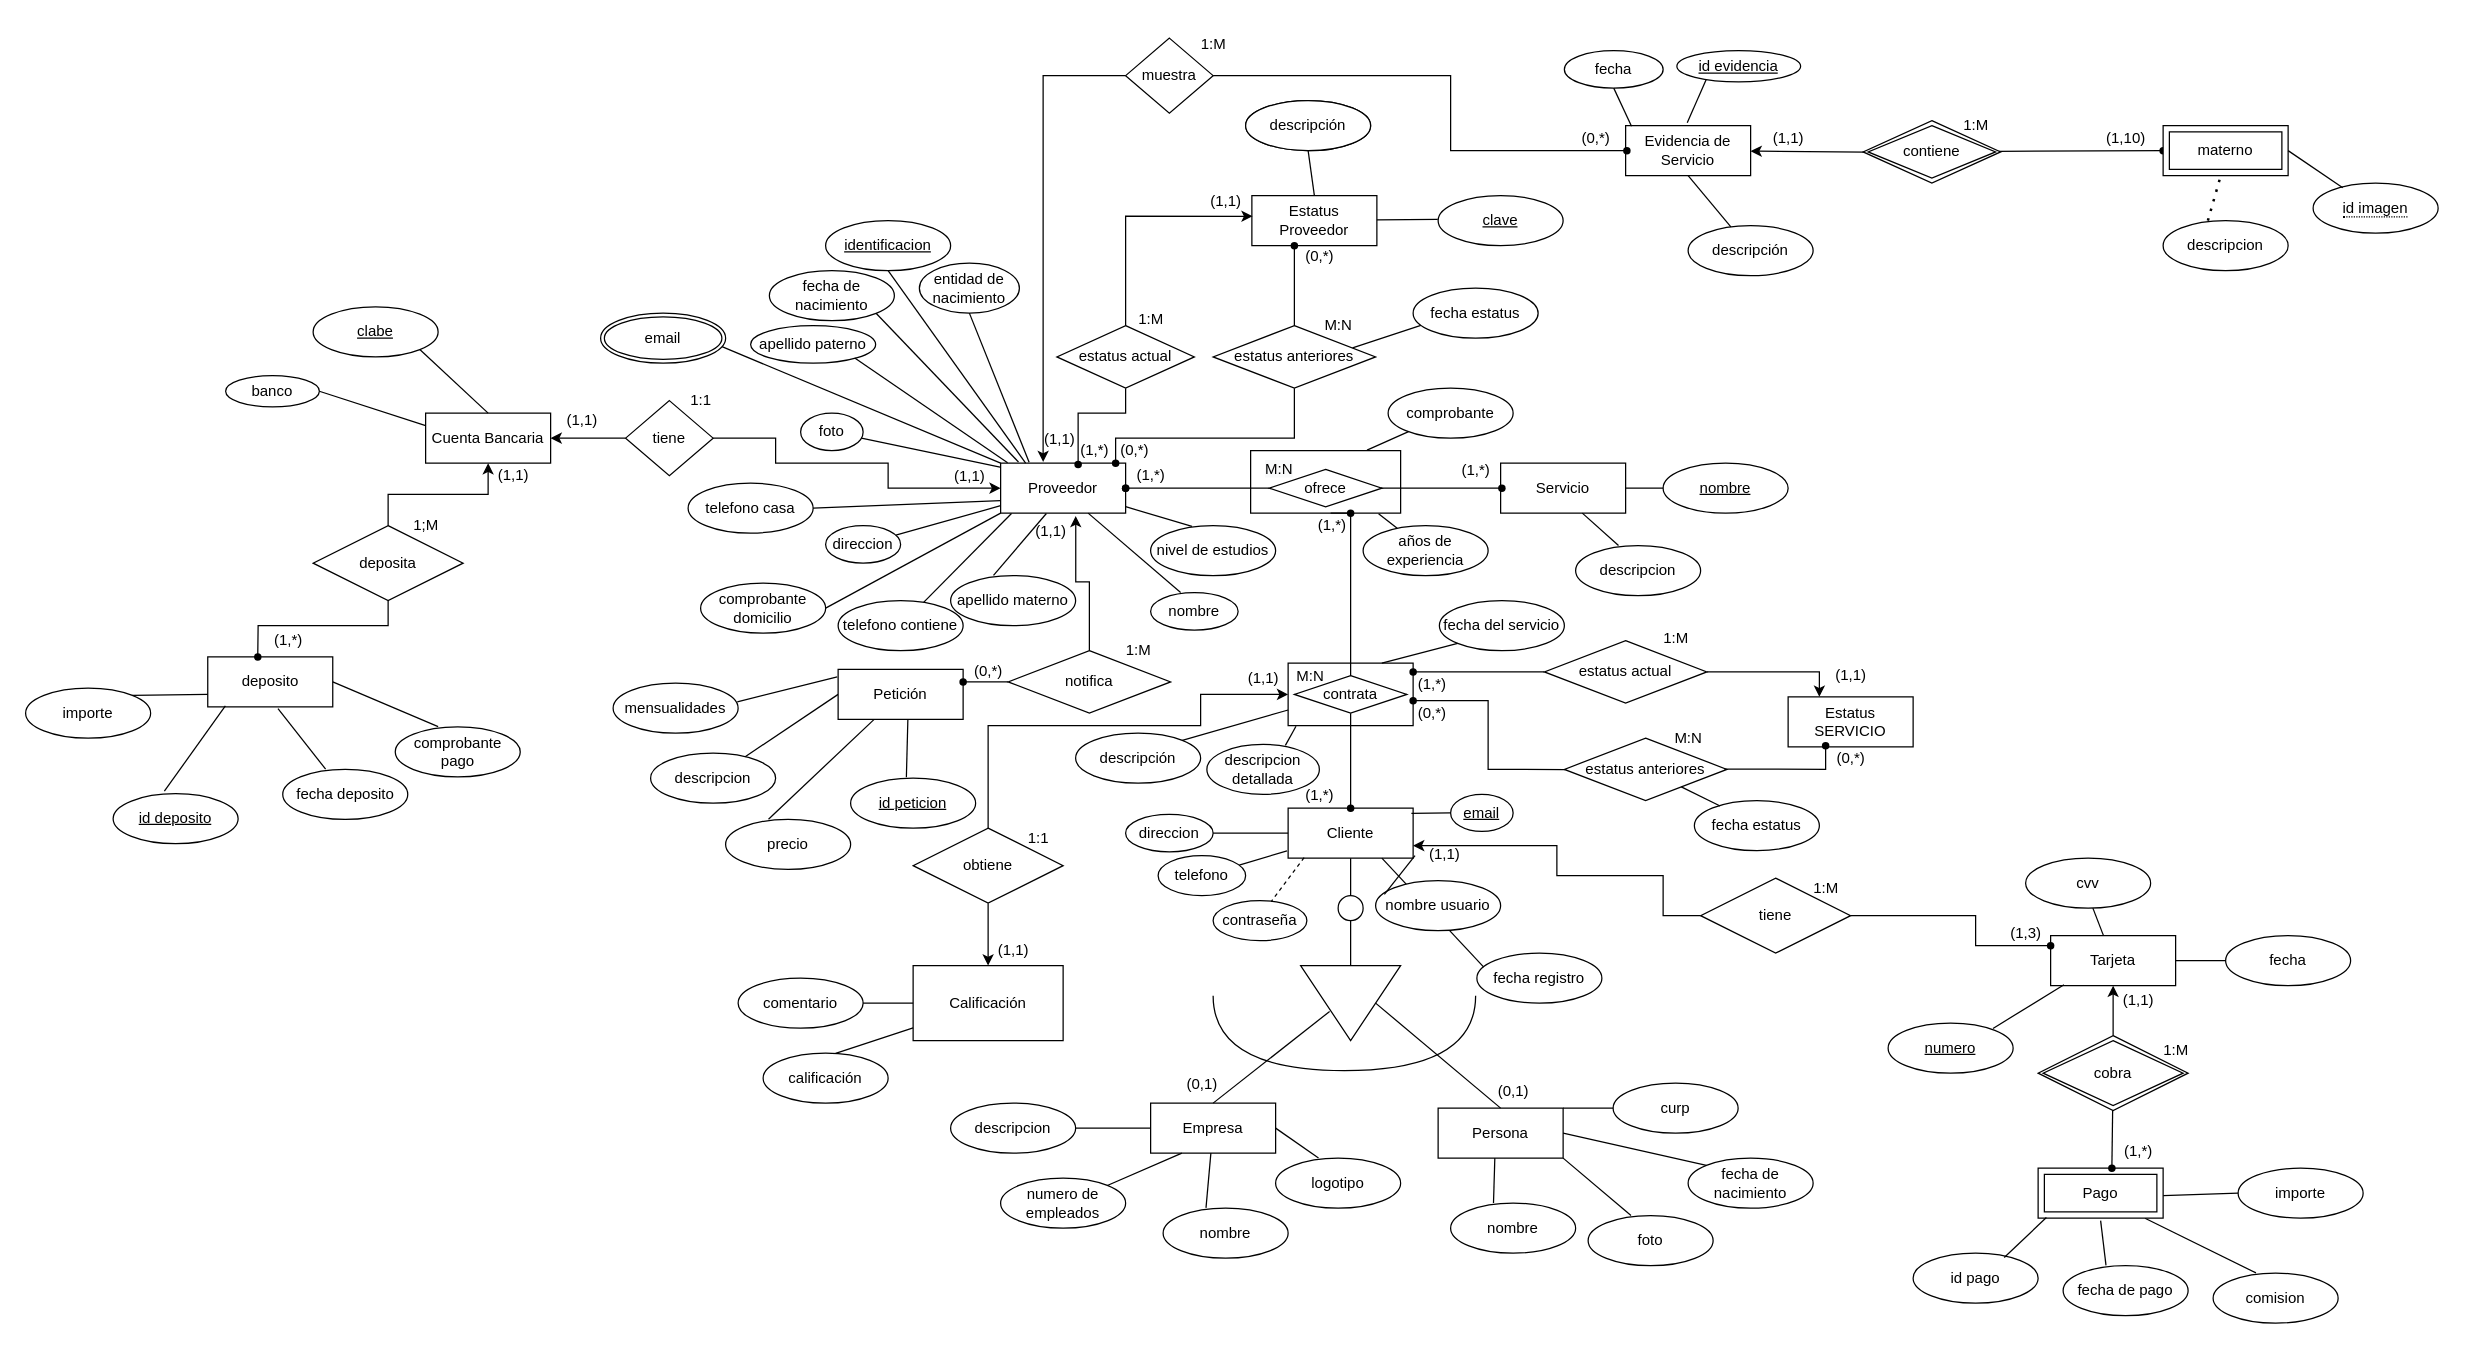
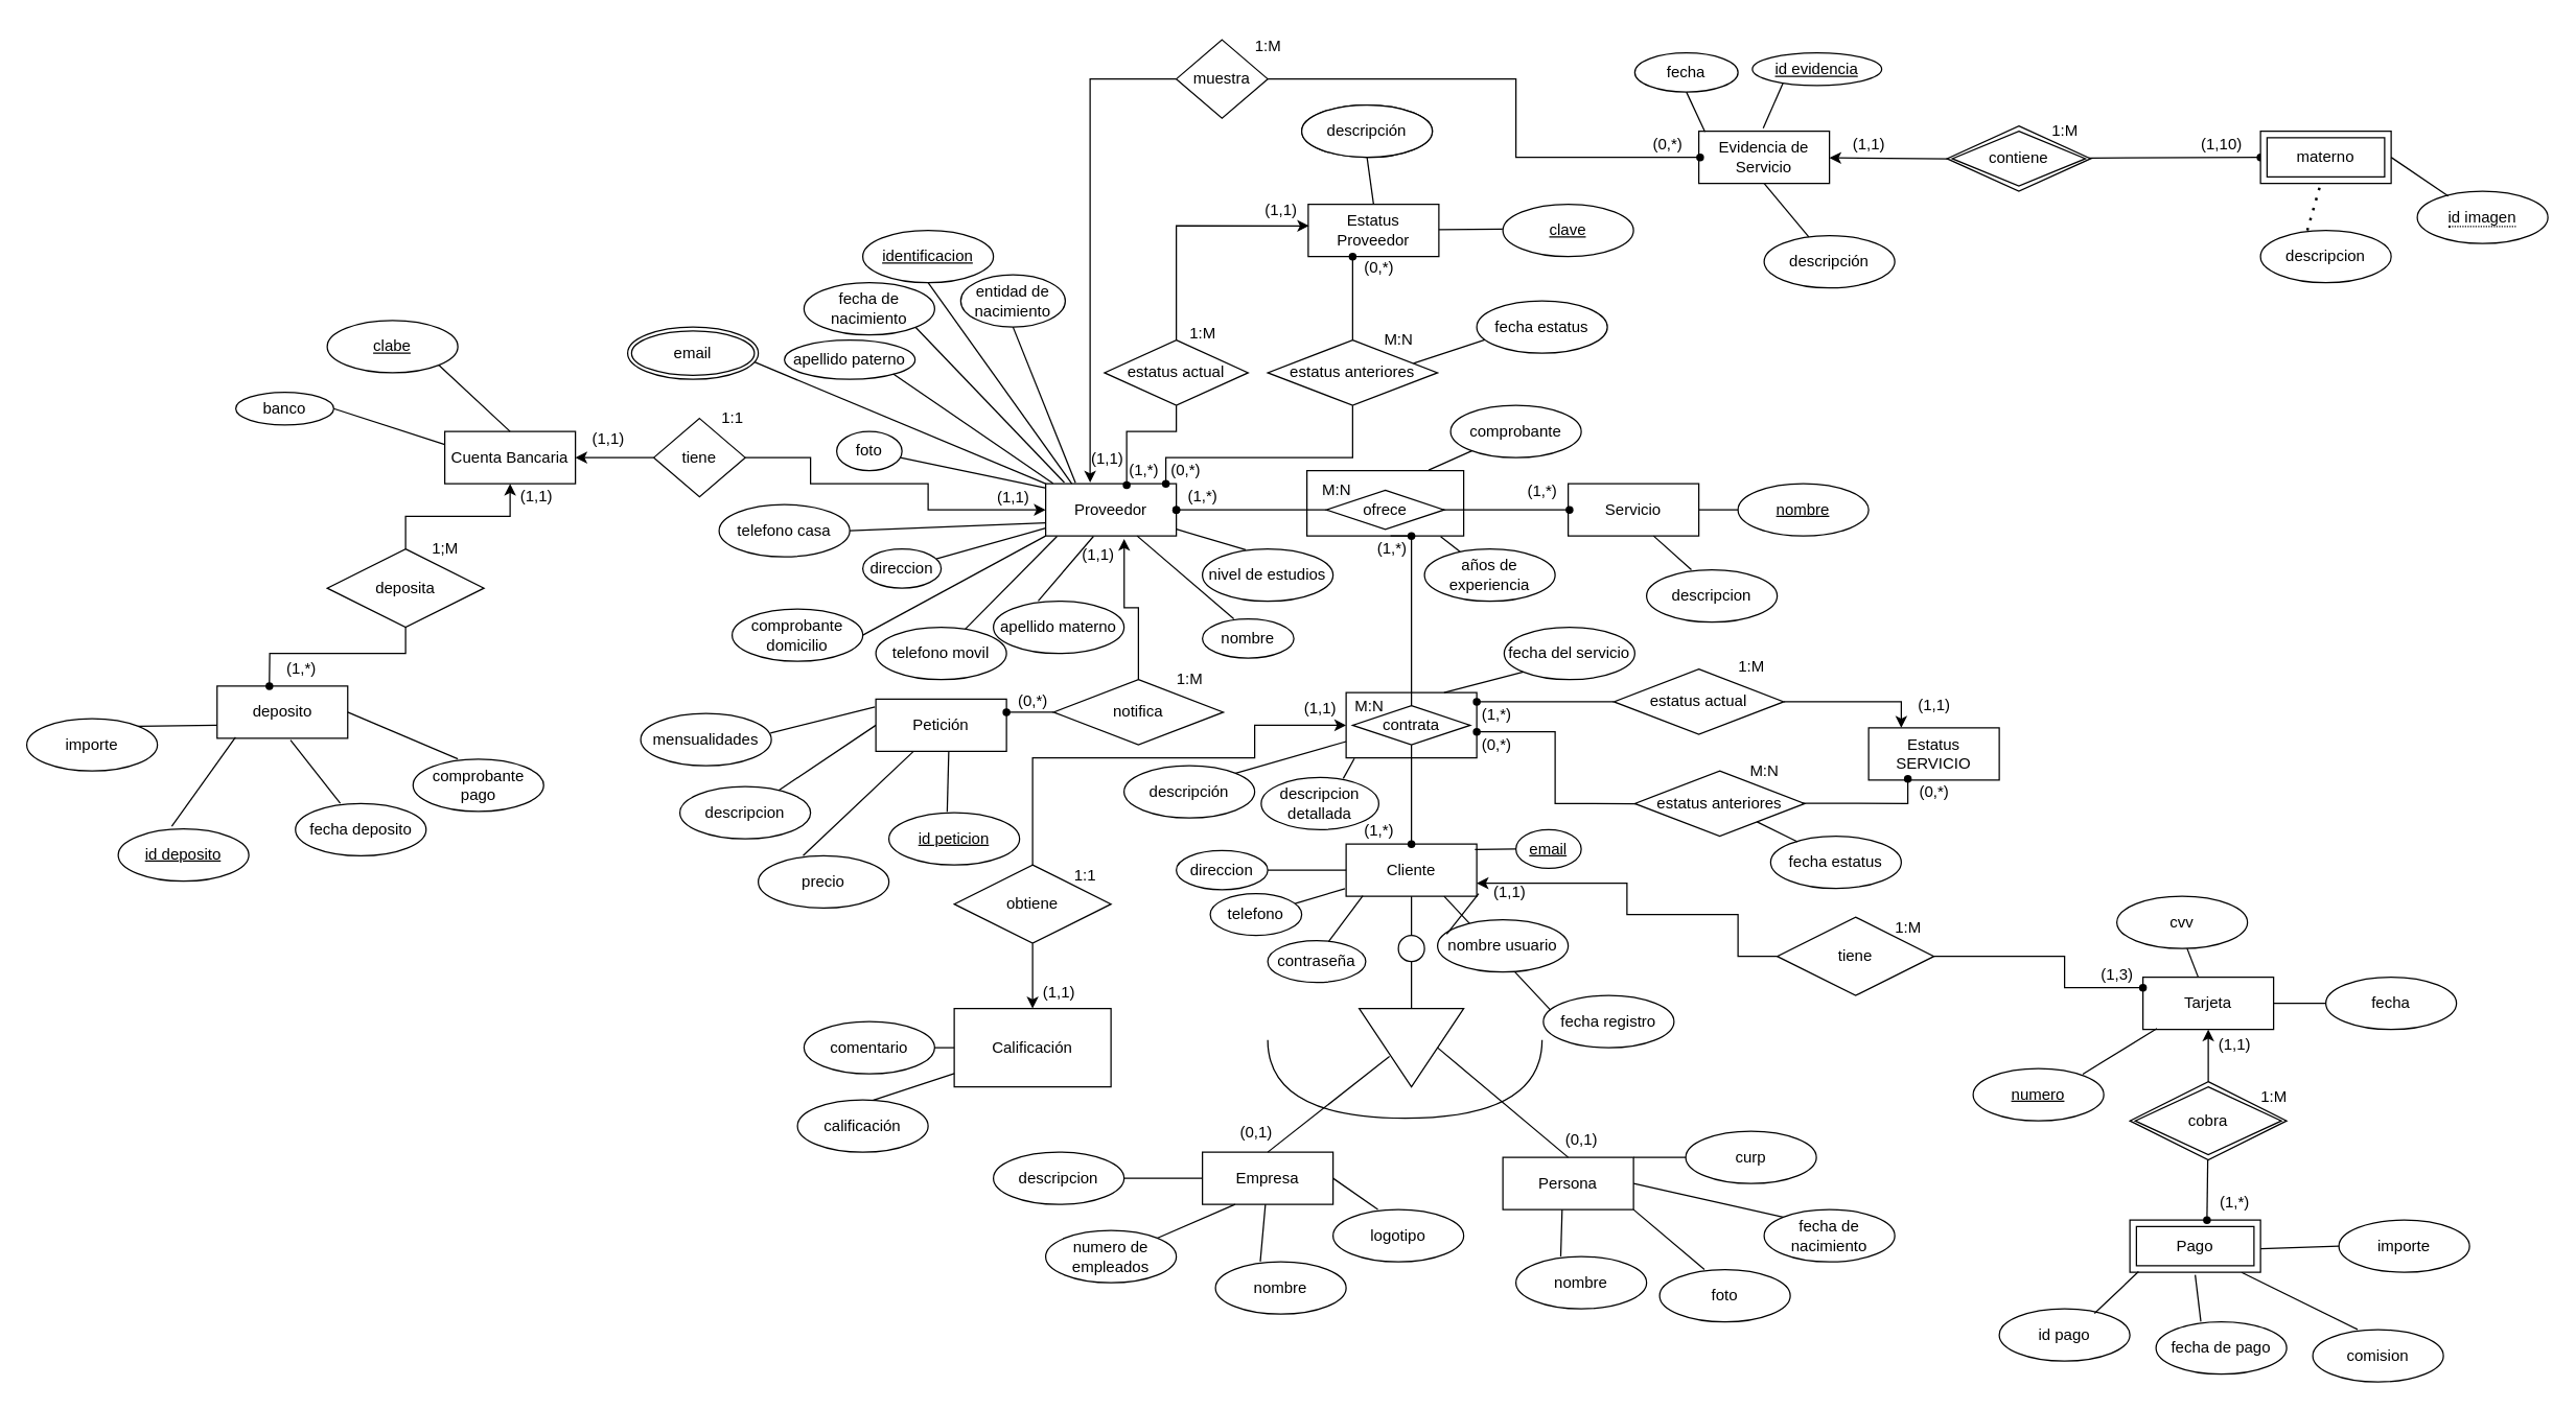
- <mxCell id="22" value="telefono contiene" style="ellipse;whiteSpace=wrap;html=1;align=center;" parent="1" vertex="1"><mxGeometry x="670" y="480" width="100" height="40" as="geometry" /></mxCell>
+ <mxCell id="22" value="telefono movil" style="ellipse;whiteSpace=wrap;html=1;align=center;" parent="1" vertex="1"><mxGeometry x="670" y="480" width="100" height="40" as="geometry" /></mxCell>
- <mxCell id="51" value="" style="endArrow=none;html=1;rounded=0;exitX=0.128;exitY=0.992;exitDx=0;exitDy=0;exitPerimeter=0;entryX=0.622;entryY=0.017;entryDx=0;entryDy=0;entryPerimeter=0;dashed=1;" parent="1" source="43" target="49" edge="1"><mxGeometry width="50" height="50" relative="1" as="geometry"><mxPoint x="1195.364" y="736" as="sourcePoint" /><mxPoint x="1321" y="804" as="targetPoint" /></mxGeometry></mxCell>
+ <mxCell id="51" value="" style="endArrow=none;html=1;rounded=0;exitX=0.128;exitY=0.992;exitDx=0;exitDy=0;exitPerimeter=0;entryX=0.622;entryY=0.017;entryDx=0;entryDy=0;entryPerimeter=0;" parent="1" source="43" target="49" edge="1"><mxGeometry width="50" height="50" relative="1" as="geometry"><mxPoint x="1195.364" y="736" as="sourcePoint" /><mxPoint x="1321" y="804" as="targetPoint" /></mxGeometry></mxCell>
- <mxCell id="155" value="comentario" style="ellipse;whiteSpace=wrap;html=1;align=center;" parent="1" vertex="1"><mxGeometry x="590" y="782" width="100" height="40" as="geometry" /></mxCell>
+ <mxCell id="155" value="comentario" style="ellipse;whiteSpace=wrap;html=1;align=center;" parent="1" vertex="1"><mxGeometry x="615" y="782" width="100" height="40" as="geometry" /></mxCell>
